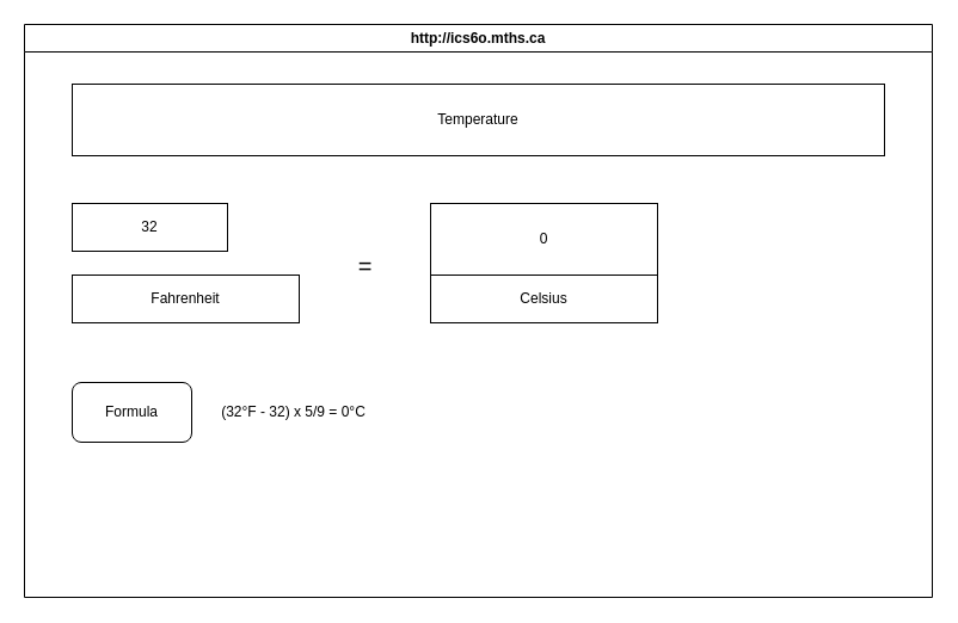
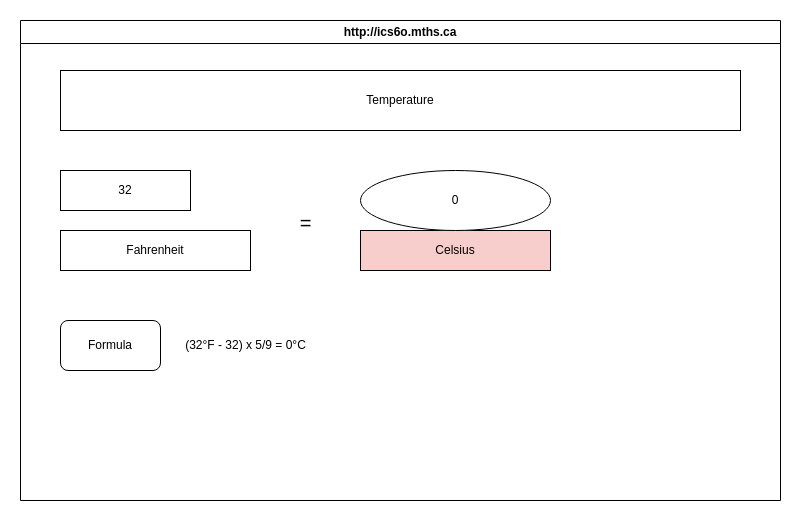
- <mxCell id="7" value="0" style="rounded=0;whiteSpace=wrap;html=1;" vertex="1" parent="2"><mxGeometry x="340" y="150" width="190" height="60" as="geometry" /></mxCell>
+ <mxCell id="7" value="0" style="ellipse;whiteSpace=wrap;html=1;" vertex="1" parent="2"><mxGeometry x="340" y="150" width="190" height="60" as="geometry" /></mxCell>
- <mxCell id="6" value="Celsius" style="rounded=0;whiteSpace=wrap;html=1;" vertex="1" parent="2"><mxGeometry x="340" y="210" width="190" height="40" as="geometry" /></mxCell>
+ <mxCell id="6" value="Celsius" style="rounded=0;whiteSpace=wrap;html=1;fillColor=#f8cecc;" vertex="1" parent="2"><mxGeometry x="340" y="210" width="190" height="40" as="geometry" /></mxCell>
